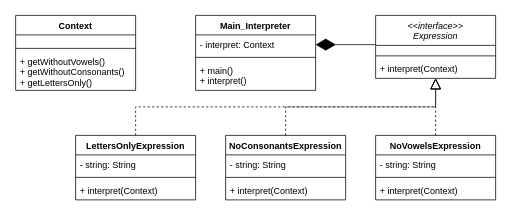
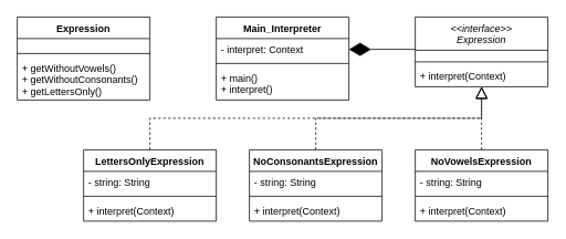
- <mxCell id="25" value="Context" style="swimlane;fontStyle=1;align=center;verticalAlign=top;childLayout=stackLayout;horizontal=1;startSize=26;horizontalStack=0;resizeParent=1;resizeParentMax=0;resizeLast=0;collapsible=1;marginBottom=0;" vertex="1" parent="1"><mxGeometry x="20" y="20" width="160" height="100" as="geometry" /></mxCell>
+ <mxCell id="25" value="Expression" style="swimlane;fontStyle=1;align=center;verticalAlign=top;childLayout=stackLayout;horizontal=1;startSize=26;horizontalStack=0;resizeParent=1;resizeParentMax=0;resizeLast=0;collapsible=1;marginBottom=0;" vertex="1" parent="1"><mxGeometry x="20" y="20" width="160" height="100" as="geometry" /></mxCell>
